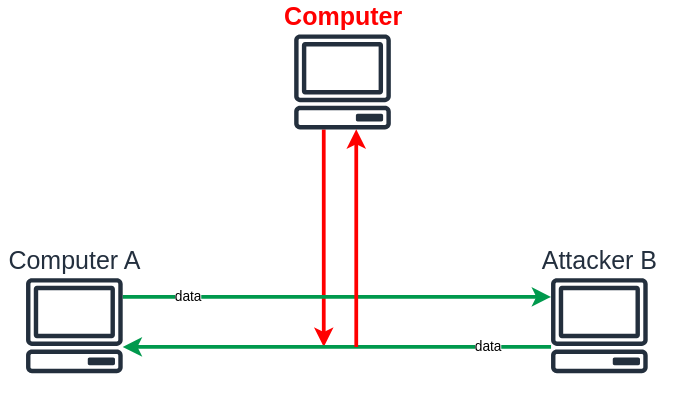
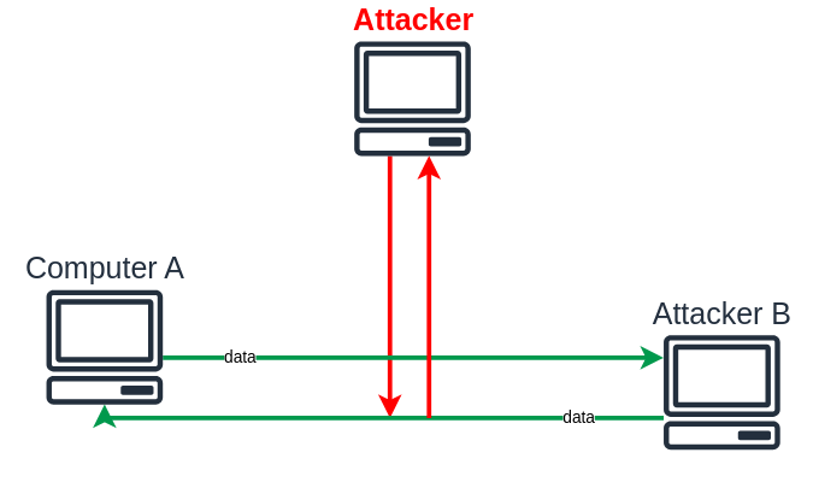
- <mxCell id="3" value="Computer" style="sketch=0;outlineConnect=0;fontColor=#FF0000;gradientColor=none;fillColor=#232F3D;strokeColor=none;dashed=0;verticalLabelPosition=top;verticalAlign=bottom;align=center;html=1;fontSize=20;fontStyle=1;aspect=fixed;pointerEvents=1;shape=mxgraph.aws4.client;labelPosition=center;" vertex="1" parent="1"><mxGeometry x="234.5" y="20" width="78" height="76" as="geometry" /></mxCell>
+ <mxCell id="3" value="Attacker" style="sketch=0;outlineConnect=0;fontColor=#FF0000;gradientColor=none;fillColor=#232F3D;strokeColor=none;dashed=0;verticalLabelPosition=top;verticalAlign=bottom;align=center;html=1;fontSize=20;fontStyle=1;aspect=fixed;pointerEvents=1;shape=mxgraph.aws4.client;labelPosition=center;" vertex="1" parent="1"><mxGeometry x="234.5" y="20" width="78" height="76" as="geometry" /></mxCell>
- <mxCell id="7" value="Computer A" style="sketch=0;outlineConnect=0;fontColor=#232F3E;gradientColor=none;fillColor=#232F3D;strokeColor=none;dashed=0;verticalLabelPosition=top;verticalAlign=bottom;align=center;html=1;fontSize=20;fontStyle=0;aspect=fixed;pointerEvents=1;shape=mxgraph.aws4.client;labelPosition=center;" vertex="1" parent="1"><mxGeometry x="20" y="215" width="78" height="76" as="geometry" /></mxCell>
+ <mxCell id="7" value="Computer A" style="sketch=0;outlineConnect=0;fontColor=#232F3E;gradientColor=none;fillColor=#232F3D;strokeColor=none;dashed=0;verticalLabelPosition=top;verticalAlign=bottom;align=center;html=1;fontSize=20;fontStyle=0;aspect=fixed;pointerEvents=1;shape=mxgraph.aws4.client;labelPosition=center;" vertex="1" parent="1"><mxGeometry x="30" y="185" width="78" height="76" as="geometry" /></mxCell>
